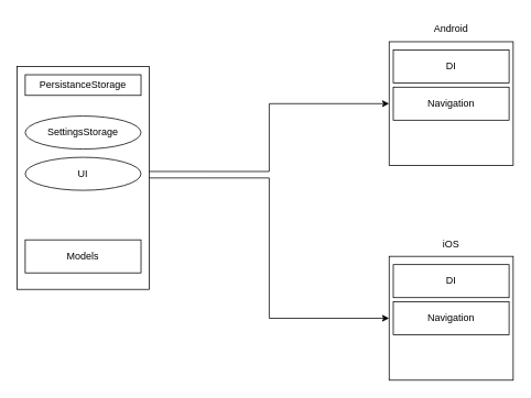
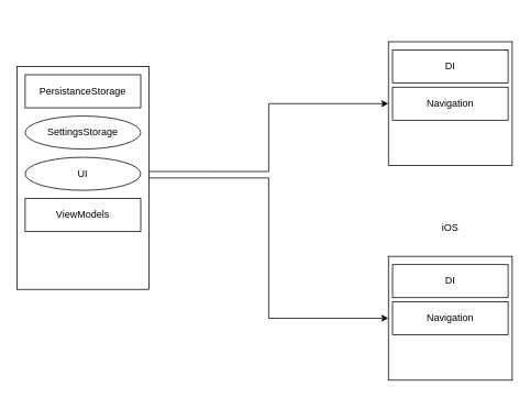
- <mxCell id="9" value="Android" style="text;html=1;align=center;verticalAlign=middle;whiteSpace=wrap;rounded=0;" parent="1" vertex="1"><mxGeometry x="495" y="20" width="100" height="30" as="geometry" /></mxCell>
- <mxCell id="3" value="PersistanceStorage" style="rounded=0;whiteSpace=wrap;html=1;" parent="1" vertex="1"><mxGeometry x="30" y="90" width="140" height="25" as="geometry" /></mxCell>
+ <mxCell id="3" value="PersistanceStorage" style="rounded=0;whiteSpace=wrap;html=1;" parent="1" vertex="1"><mxGeometry x="30" y="90" width="140" height="40" as="geometry" /></mxCell>
+ <mxCell id="12" value="ViewModels" style="rounded=0;whiteSpace=wrap;html=1;" vertex="1" parent="1"><mxGeometry x="30" y="240" width="140" height="40" as="geometry" /></mxCell>
- <mxCell id="7" value="iOS" style="text;html=1;align=center;verticalAlign=middle;whiteSpace=wrap;rounded=0;" parent="1" vertex="1"><mxGeometry x="495" y="280" width="100" height="30" as="geometry" /></mxCell>
+ <mxCell id="7" value="iOS" style="text;html=1;align=center;verticalAlign=middle;whiteSpace=wrap;rounded=0;" parent="1" vertex="1"><mxGeometry x="495" y="260" width="100" height="30" as="geometry" /></mxCell>
- <mxCell id="17" value="Models" style="rounded=0;whiteSpace=wrap;html=1;" vertex="1" parent="1"><mxGeometry x="30" y="290" width="140" height="40" as="geometry" /></mxCell>
